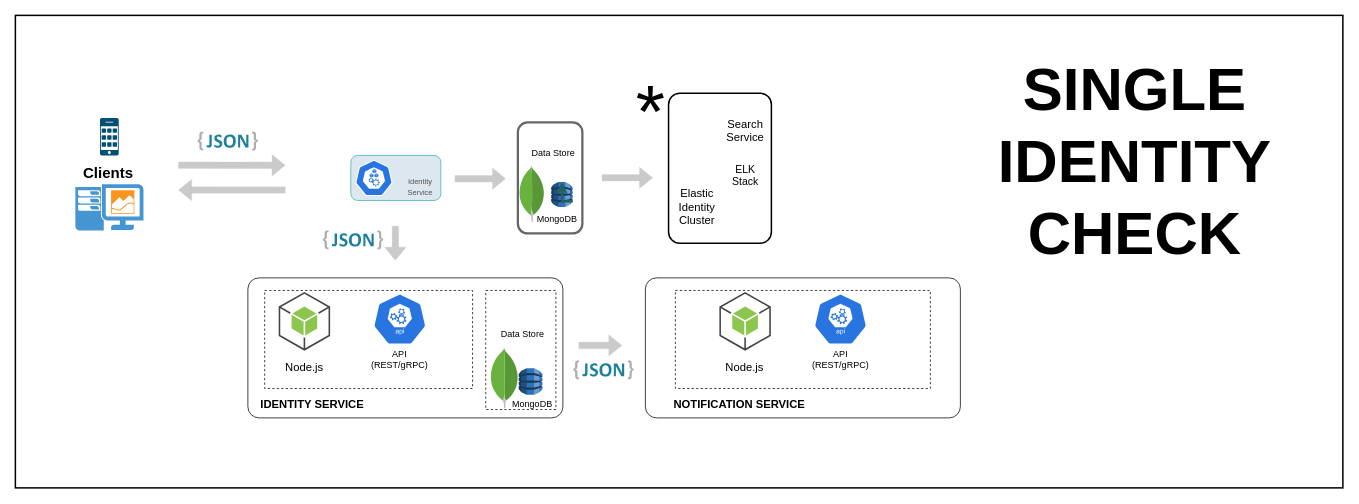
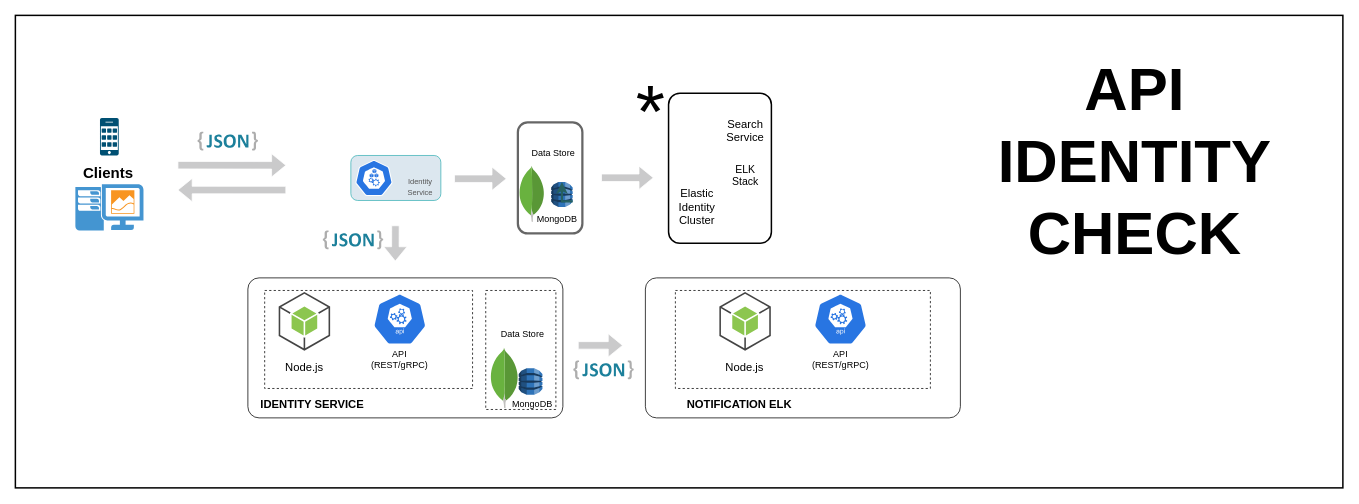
- <mxCell id="52" value="&lt;b&gt;&lt;font style=&quot;font-size: 80px&quot;&gt;SINGLE IDENTITY CHECK&lt;/font&gt;&lt;/b&gt;" style="text;html=1;strokeColor=none;fillColor=none;align=center;verticalAlign=middle;whiteSpace=wrap;rounded=0;" vertex="1" parent="1"><mxGeometry x="1290" y="60.39" width="444.81" height="308.86" as="geometry" /></mxCell>
+ <mxCell id="52" value="&lt;b&gt;&lt;font style=&quot;font-size: 80px&quot;&gt;API IDENTITY CHECK&lt;/font&gt;&lt;/b&gt;" style="text;html=1;strokeColor=none;fillColor=none;align=center;verticalAlign=middle;whiteSpace=wrap;rounded=0;" vertex="1" parent="1"><mxGeometry x="1290" y="60.39" width="444.81" height="308.86" as="geometry" /></mxCell>
- <mxCell id="48" value="&lt;span style=&quot;font-size: 15px&quot;&gt;&lt;b&gt;NOTIFICATION SERVICE&lt;/b&gt;&lt;/span&gt;" style="text;html=1;strokeColor=none;fillColor=none;align=center;verticalAlign=middle;whiteSpace=wrap;rounded=0;" vertex="1" parent="42"><mxGeometry x="31.83" y="158.67" width="187.17" height="18.67" as="geometry" /></mxCell>
+ <mxCell id="48" value="&lt;span style=&quot;font-size: 15px&quot;&gt;&lt;b&gt;NOTIFICATION ELK&lt;/b&gt;&lt;/span&gt;" style="text;html=1;strokeColor=none;fillColor=none;align=center;verticalAlign=middle;whiteSpace=wrap;rounded=0;" vertex="1" parent="42"><mxGeometry x="31.83" y="158.67" width="187.17" height="18.67" as="geometry" /></mxCell>
